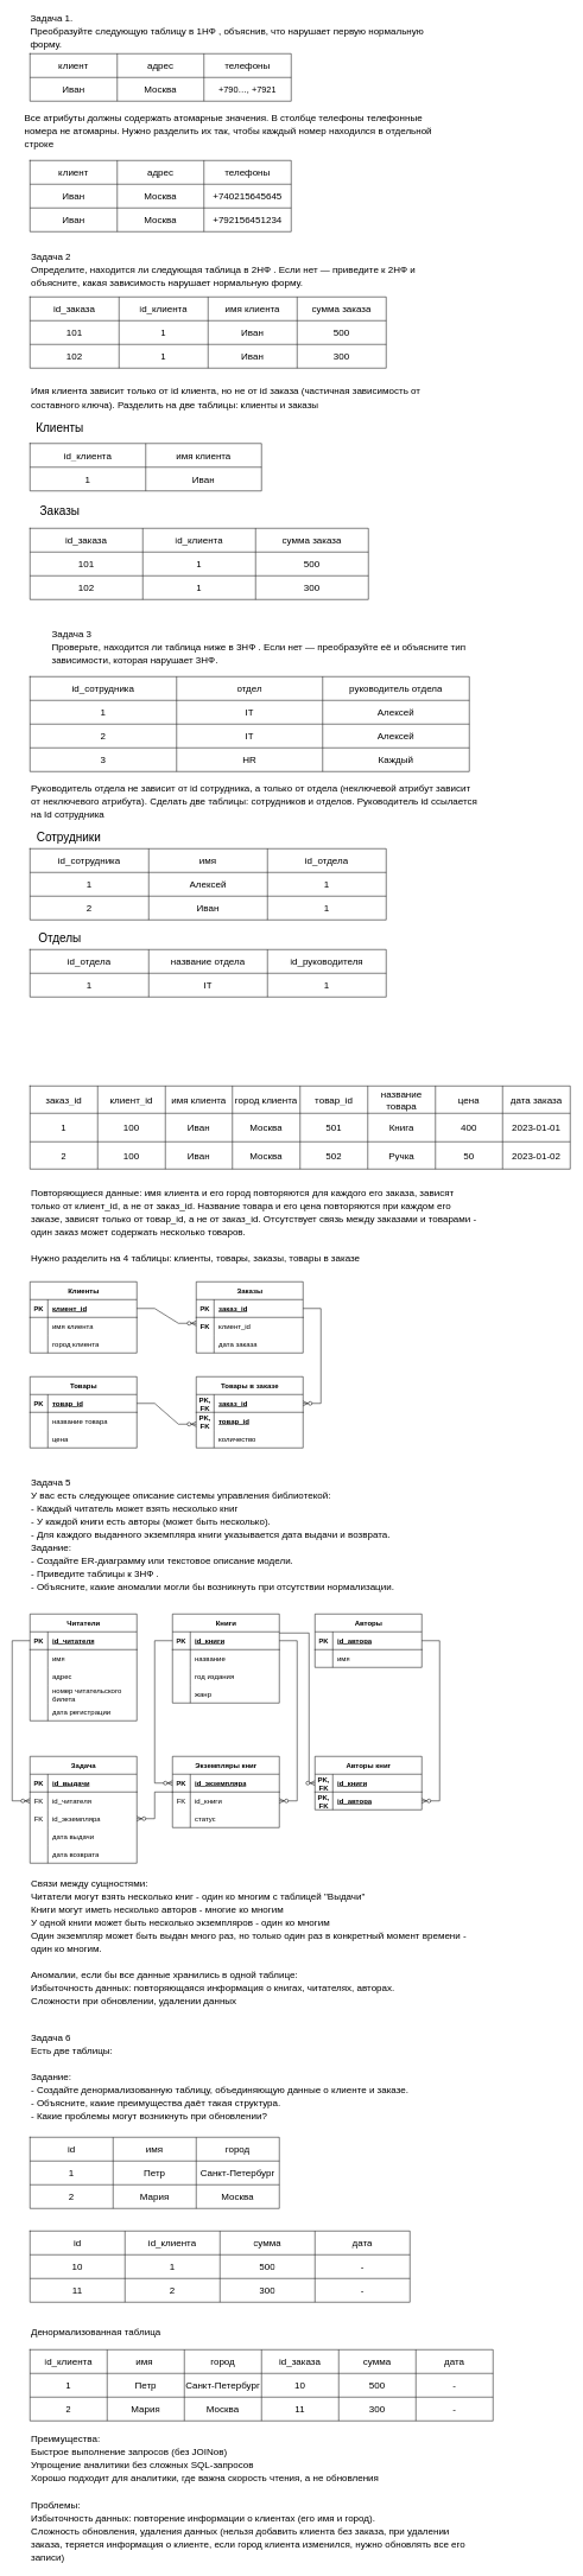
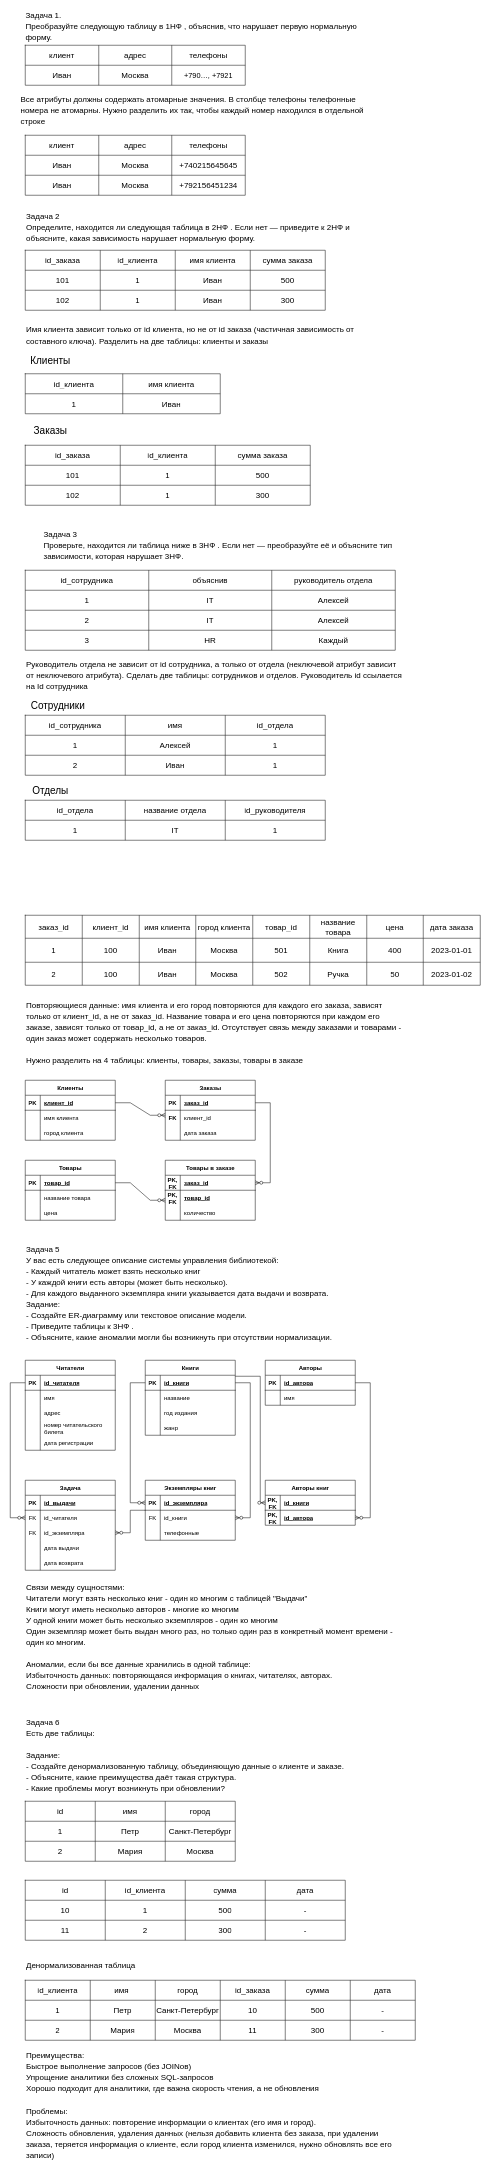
- <mxCell id="70" value="отдел" style="shape=partialRectangle;html=1;whiteSpace=wrap;connectable=0;strokeColor=inherit;overflow=hidden;fillColor=none;top=0;left=0;bottom=0;right=0;pointerEvents=1;fontSize=16;" vertex="1" parent="68"><mxGeometry x="247" width="246" height="40" as="geometry"><mxRectangle width="246" height="40" as="alternateBounds" /></mxGeometry></mxCell>
+ <mxCell id="70" value="объяснив" style="shape=partialRectangle;html=1;whiteSpace=wrap;connectable=0;strokeColor=inherit;overflow=hidden;fillColor=none;top=0;left=0;bottom=0;right=0;pointerEvents=1;fontSize=16;" vertex="1" parent="68"><mxGeometry x="247" width="246" height="40" as="geometry"><mxRectangle width="246" height="40" as="alternateBounds" /></mxGeometry></mxCell>
- <mxCell id="236" value="статус" style="shape=partialRectangle;connectable=0;fillColor=none;top=0;left=0;bottom=0;right=0;align=left;spacingLeft=6;overflow=hidden;whiteSpace=wrap;html=1;" vertex="1" parent="234"><mxGeometry x="30" width="150" height="30" as="geometry"><mxRectangle width="150" height="30" as="alternateBounds" /></mxGeometry></mxCell>
+ <mxCell id="236" value="телефонные" style="shape=partialRectangle;connectable=0;fillColor=none;top=0;left=0;bottom=0;right=0;align=left;spacingLeft=6;overflow=hidden;whiteSpace=wrap;html=1;" vertex="1" parent="234"><mxGeometry x="30" width="150" height="30" as="geometry"><mxRectangle width="150" height="30" as="alternateBounds" /></mxGeometry></mxCell>
- <mxCell id="260" value="&lt;span id=&quot;docs-internal-guid-44d19de4-7fff-cdfc-a898-a8993d108822&quot;&gt;&lt;p style=&quot;line-height:1.38;margin-top:0pt;margin-bottom:0pt;&quot; dir=&quot;ltr&quot;&gt;&lt;font face=&quot;Arial, sans-serif&quot;&gt;&lt;span style=&quot;white-space-collapse: preserve;&quot;&gt;Задача 6&lt;br/&gt;Есть две таблицы:&lt;br/&gt;&lt;br/&gt;Задание:&lt;br/&gt;- Создайте денормализованную таблицу, объединяющую данные о клиенте и заказе.&lt;br/&gt;- Объясните, какие преимущества даёт такая структура.&lt;br/&gt;- Какие проблемы могут возникнуть при обновлении?&lt;/span&gt;&lt;/font&gt;&lt;/p&gt;&lt;/span&gt;" style="text;html=1;align=left;verticalAlign=middle;whiteSpace=wrap;rounded=0;fontSize=16;" vertex="1" parent="1"><mxGeometry x="50" y="3420" width="760" height="160" as="geometry" /></mxCell>
+ <mxCell id="260" value="&lt;span id=&quot;docs-internal-guid-44d19de4-7fff-cdfc-a898-a8993d108822&quot;&gt;&lt;p style=&quot;line-height:1.38;margin-top:0pt;margin-bottom:0pt;&quot; dir=&quot;ltr&quot;&gt;&lt;font face=&quot;Arial, sans-serif&quot;&gt;&lt;span style=&quot;white-space-collapse: preserve;&quot;&gt;Задача 6&lt;br/&gt;Есть две таблицы:&lt;br/&gt;&lt;br/&gt;Задание:&lt;br/&gt;- Создайте денормализованную таблицу, объединяющую данные о клиенте и заказе.&lt;br/&gt;- Объясните, какие преимущества даёт такая структура.&lt;br/&gt;- Какие проблемы могут возникнуть при обновлении?&lt;/span&gt;&lt;/font&gt;&lt;/p&gt;&lt;/span&gt;" style="text;html=1;align=left;verticalAlign=middle;whiteSpace=wrap;rounded=0;fontSize=16;" vertex="1" parent="1"><mxGeometry x="50" y="3430" width="760" height="160" as="geometry" /></mxCell>
